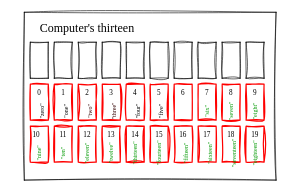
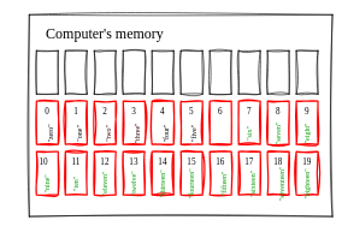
- <mxCell id="3" value="Computer's thirteen" style="text;html=1;strokeColor=none;fillColor=none;align=center;verticalAlign=middle;whiteSpace=wrap;rounded=0;fontSize=20;fontFamily=Architects Daughter;" parent="1" vertex="1"><mxGeometry x="20" y="30" width="250" height="30" as="geometry" /></mxCell>
+ <mxCell id="3" value="Computer's memory" style="text;html=1;strokeColor=none;fillColor=none;align=center;verticalAlign=middle;whiteSpace=wrap;rounded=0;fontSize=20;fontFamily=Architects Daughter;" parent="1" vertex="1"><mxGeometry x="20" y="30" width="250" height="30" as="geometry" /></mxCell>
